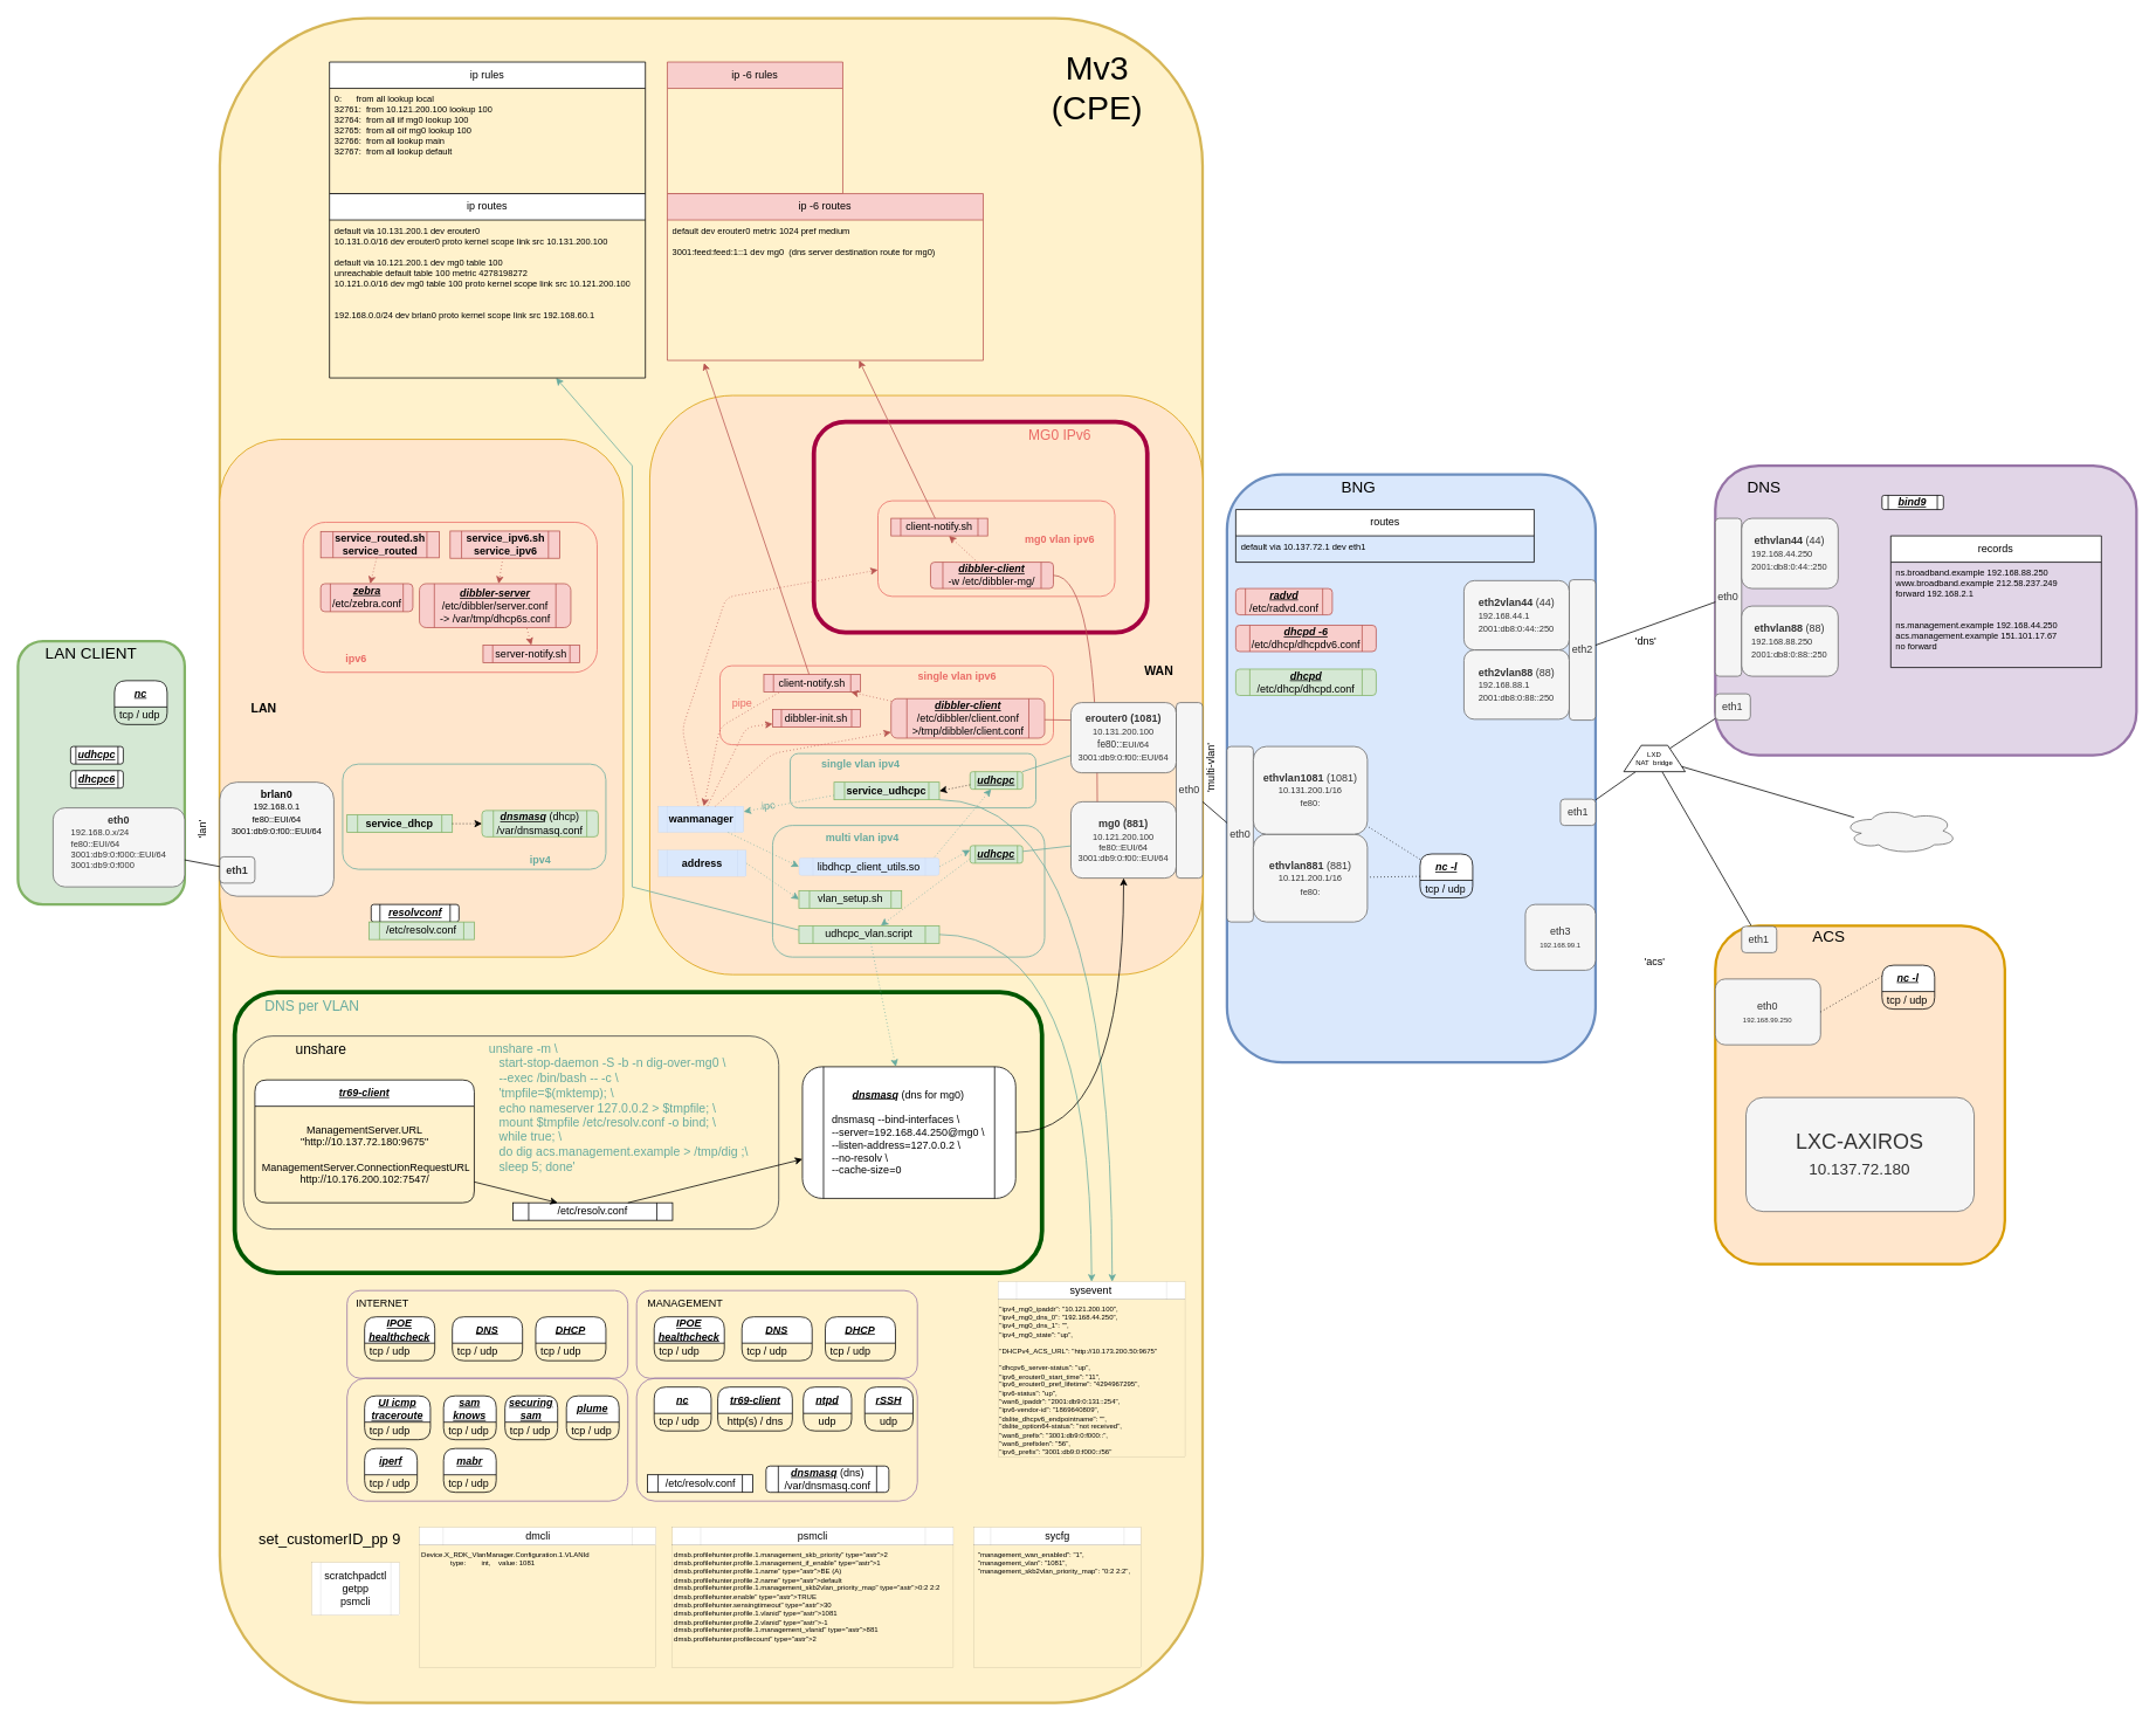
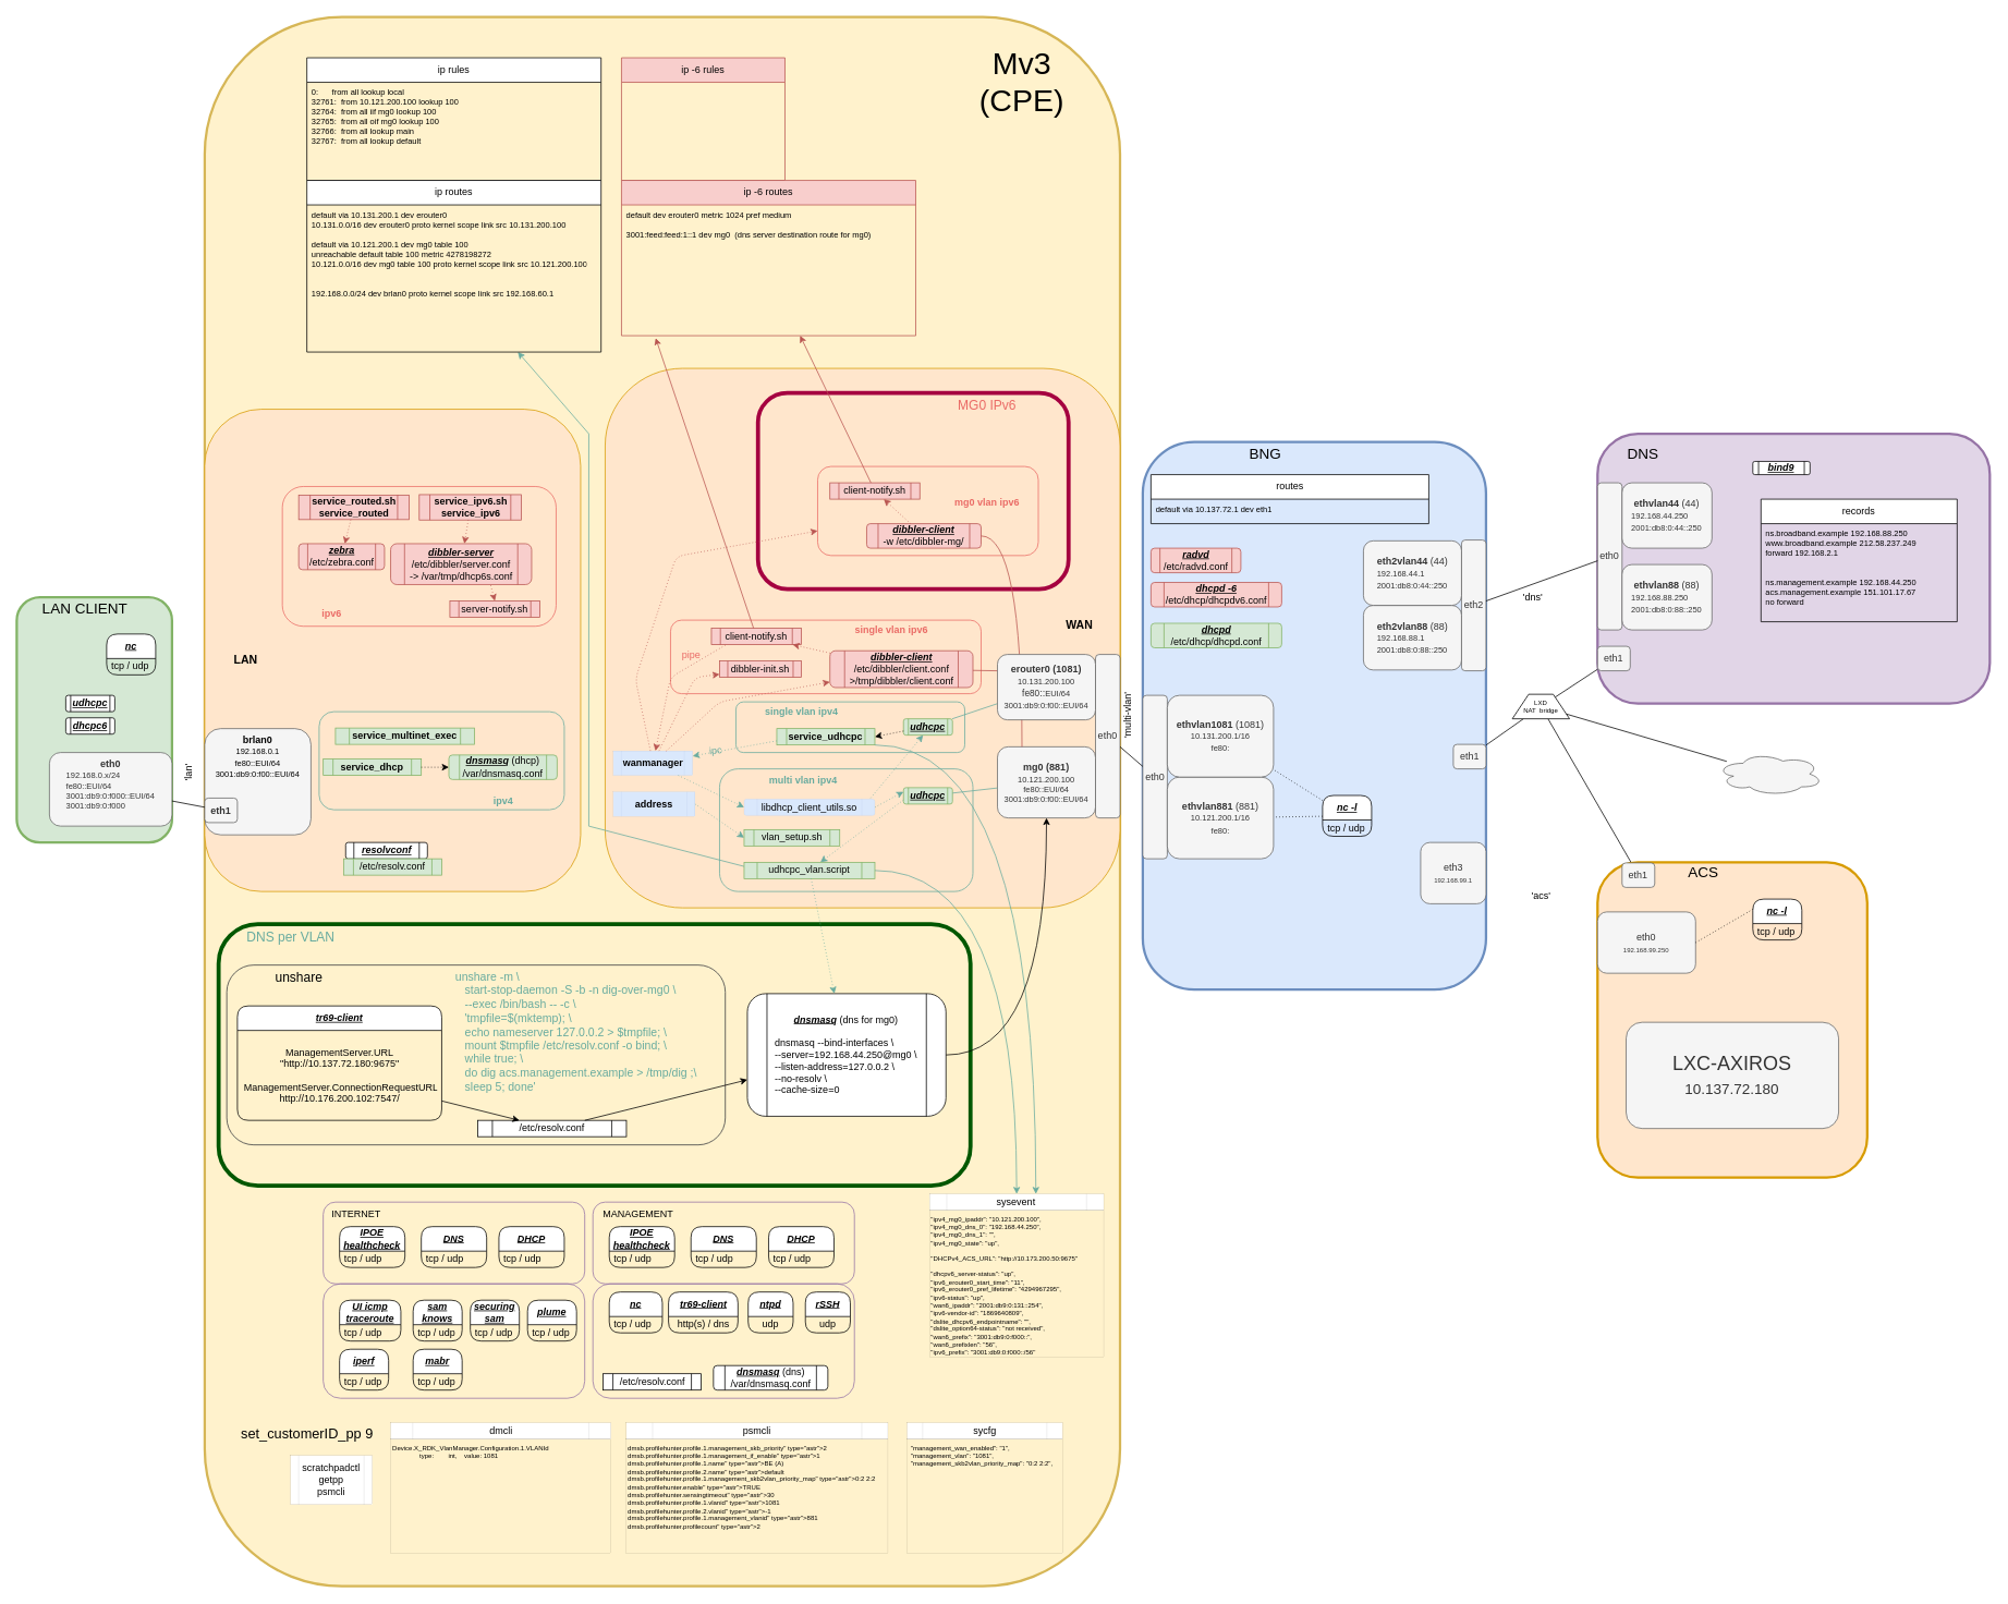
+ <mxCell id="151" value="service_multinet_exec" style="shape=process;whiteSpace=wrap;html=1;backgroundOutline=1;strokeColor=#82b366;strokeWidth=1;fontSize=12;verticalAlign=middle;fillColor=#d5e8d4;fontStyle=1" parent="1" vertex="1"><mxGeometry x="410" y="890" width="170" height="20" as="geometry" /></mxCell>
